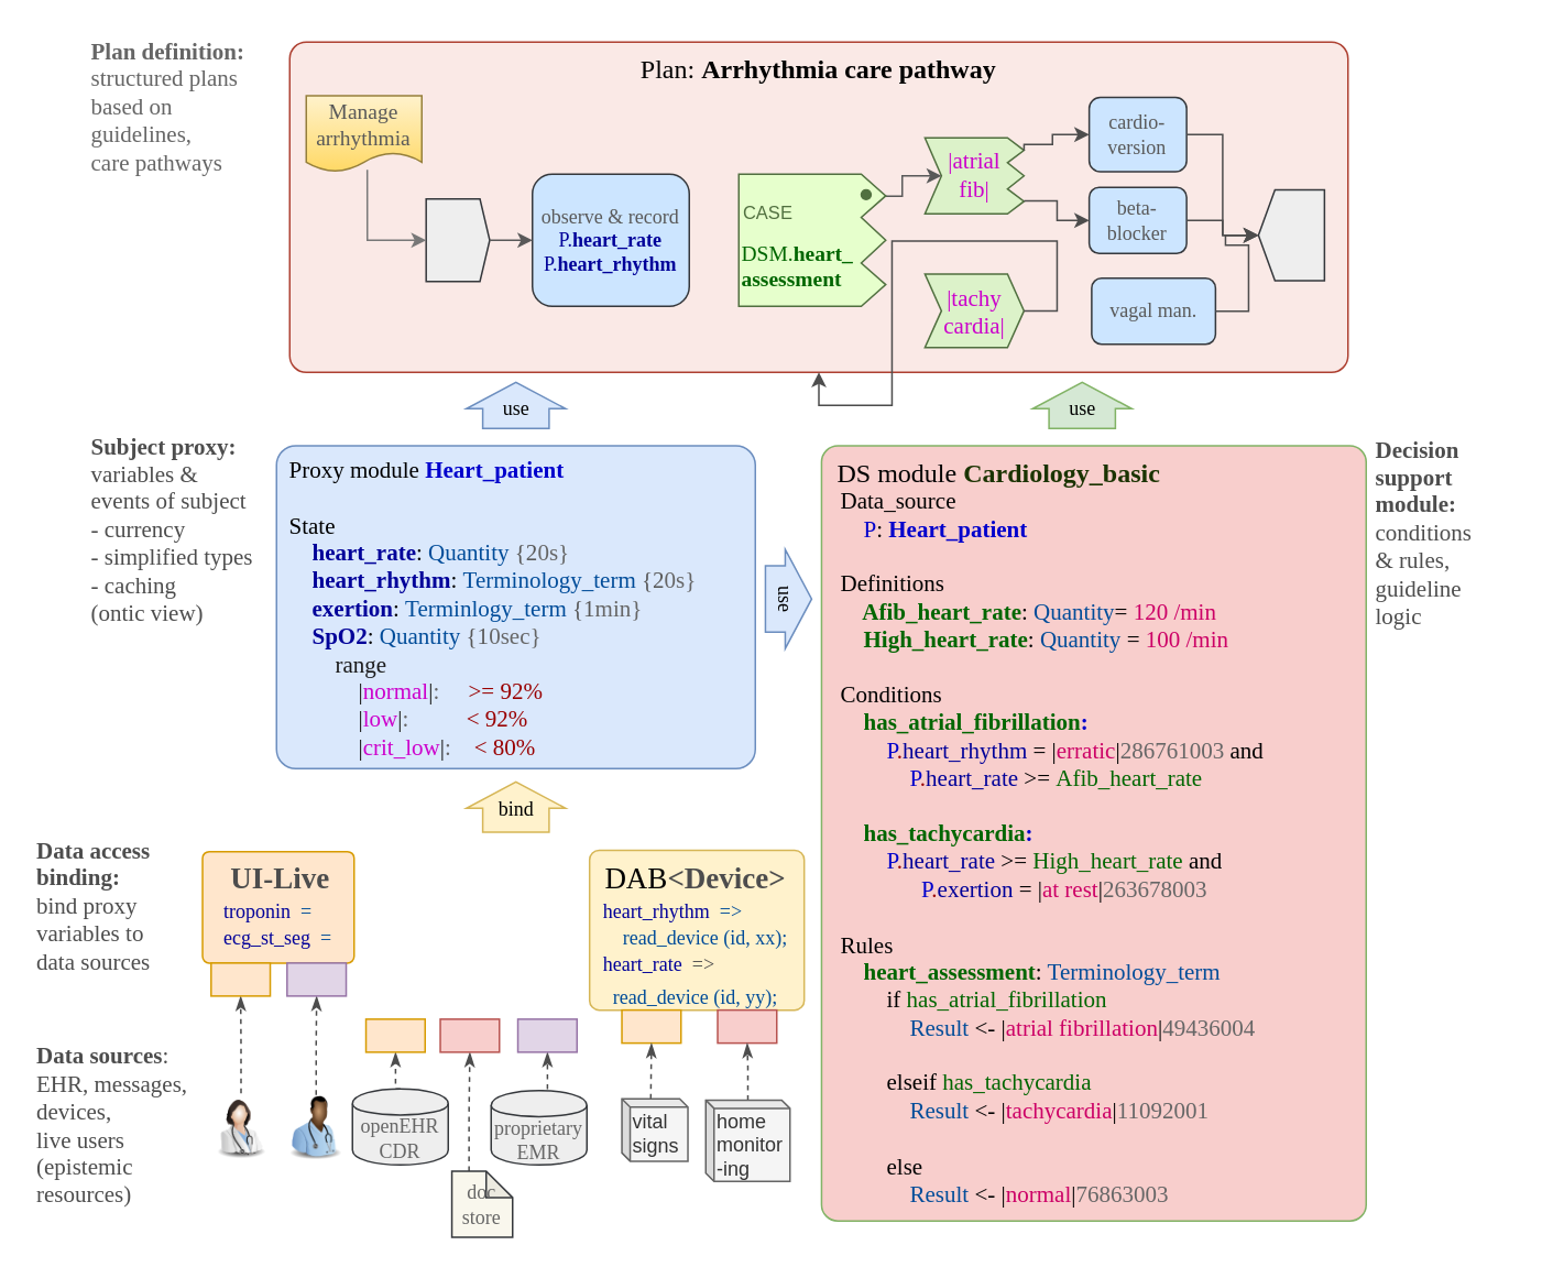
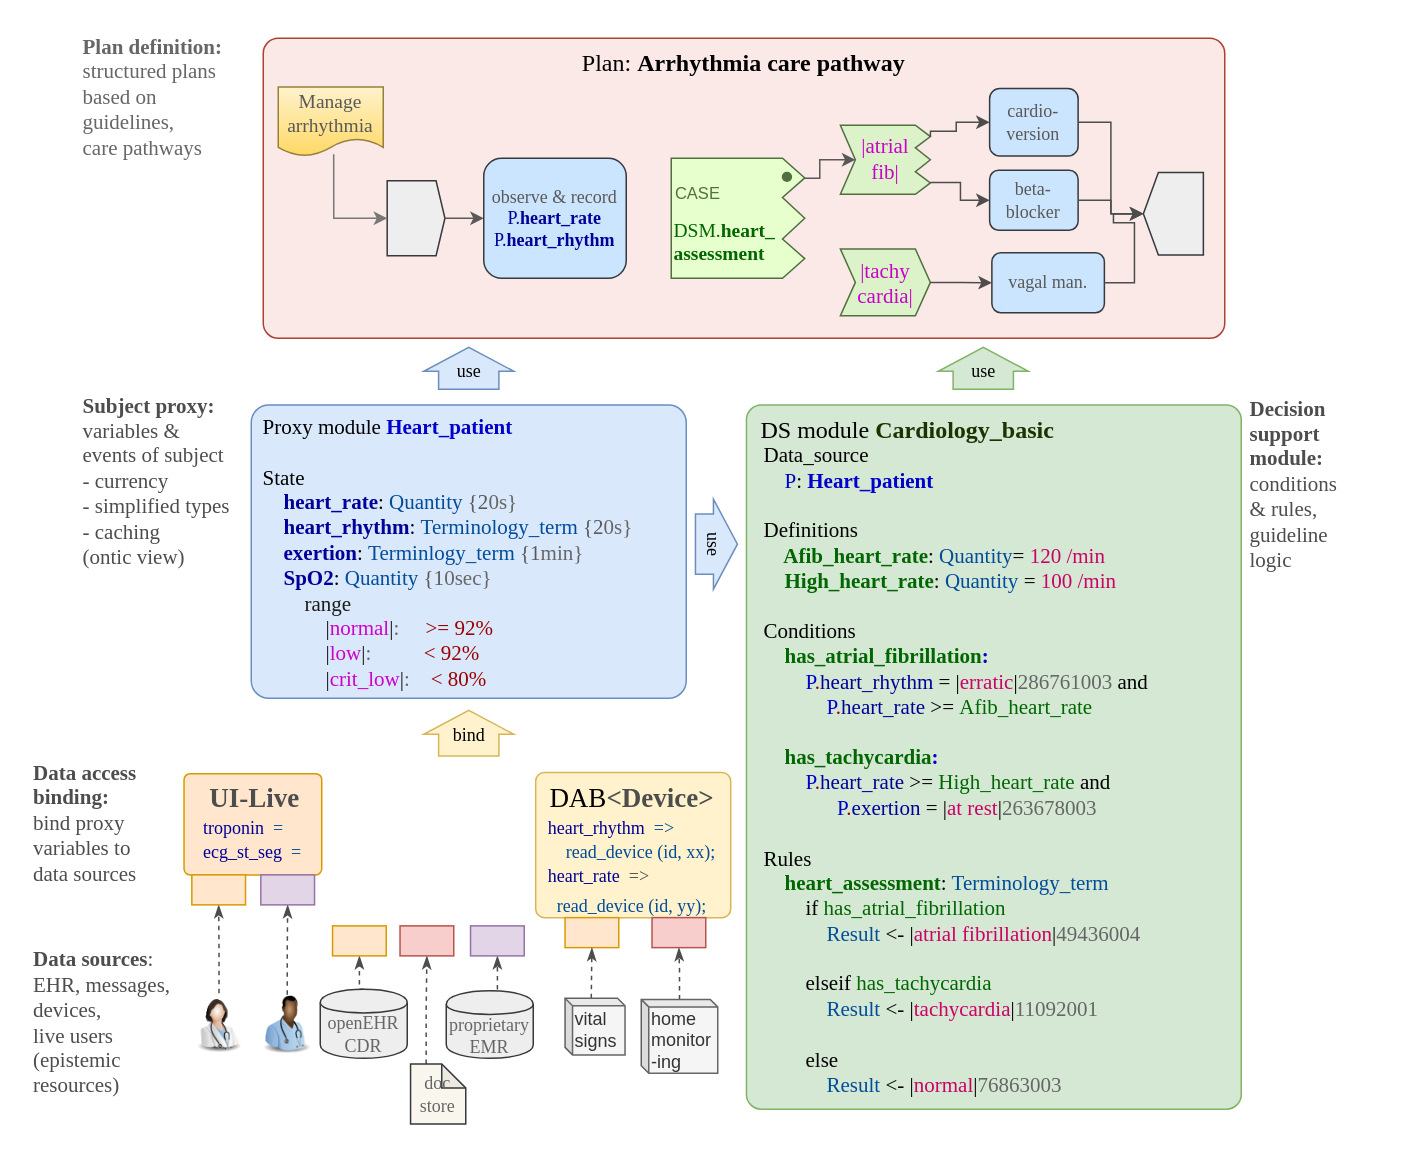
- <mxCell id="22" style="edgeStyle=orthogonalEdgeStyle;rounded=0;orthogonalLoop=1;jettySize=auto;html=1;exitX=1;exitY=0.5;exitDx=0;exitDy=0;fontSize=12;strokeColor=#4D4D4D;fontFamily=Tahoma;" parent="1" source="19" target="15" edge="1"><mxGeometry relative="1" as="geometry" /></mxCell>
+ <mxCell id="22" style="edgeStyle=orthogonalEdgeStyle;rounded=0;orthogonalLoop=1;jettySize=auto;html=1;exitX=1;exitY=0.5;exitDx=0;exitDy=0;fontSize=12;strokeColor=#4D4D4D;fontFamily=Tahoma;" parent="1" source="19" target="21" edge="1"><mxGeometry relative="1" as="geometry" /></mxCell>
- <mxCell id="2" value="&lt;div style=&quot;text-align: center ; font-size: 16px&quot;&gt;DS module&amp;nbsp;&lt;b style=&quot;font-size: 16px&quot;&gt;&lt;font style=&quot;font-size: 16px&quot; color=&quot;#1a3300&quot;&gt;Cardiology_basic&lt;/font&gt;&lt;/b&gt;&lt;/div&gt;&lt;font color=&quot;#595959&quot; style=&quot;font-size: 16px&quot;&gt;&lt;div style=&quot;text-align: center ; font-size: 16px&quot;&gt;&lt;span style=&quot;font-size: 16px&quot;&gt;&amp;nbsp; &amp;nbsp; &amp;nbsp; &amp;nbsp; &amp;nbsp;&lt;/span&gt;&lt;span style=&quot;font-size: 16px&quot;&gt;&amp;nbsp; &amp;nbsp; &amp;nbsp; &amp;nbsp;&lt;/span&gt;&lt;/div&gt;&lt;/font&gt;" style="rounded=1;whiteSpace=wrap;html=1;fontSize=16;arcSize=3;verticalAlign=top;fillColor=#f8cecc;strokeColor=#82b366;align=left;spacingLeft=8;fontFamily=Tahoma;" parent="1" vertex="1"><mxGeometry x="497.13" y="269.5" width="329.87" height="469.5" as="geometry" /></mxCell>
+ <mxCell id="2" value="&lt;div style=&quot;text-align: center ; font-size: 16px&quot;&gt;DS module&amp;nbsp;&lt;b style=&quot;font-size: 16px&quot;&gt;&lt;font style=&quot;font-size: 16px&quot; color=&quot;#1a3300&quot;&gt;Cardiology_basic&lt;/font&gt;&lt;/b&gt;&lt;/div&gt;&lt;font color=&quot;#595959&quot; style=&quot;font-size: 16px&quot;&gt;&lt;div style=&quot;text-align: center ; font-size: 16px&quot;&gt;&lt;span style=&quot;font-size: 16px&quot;&gt;&amp;nbsp; &amp;nbsp; &amp;nbsp; &amp;nbsp; &amp;nbsp;&lt;/span&gt;&lt;span style=&quot;font-size: 16px&quot;&gt;&amp;nbsp; &amp;nbsp; &amp;nbsp; &amp;nbsp;&lt;/span&gt;&lt;/div&gt;&lt;/font&gt;" style="rounded=1;whiteSpace=wrap;html=1;fontSize=16;arcSize=3;verticalAlign=top;fillColor=#d5e8d4;strokeColor=#82b366;align=left;spacingLeft=8;fontFamily=Tahoma;" parent="1" vertex="1"><mxGeometry x="497.13" y="269.5" width="329.87" height="469.5" as="geometry" /></mxCell>
